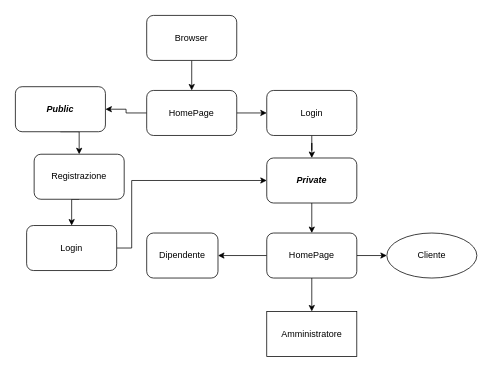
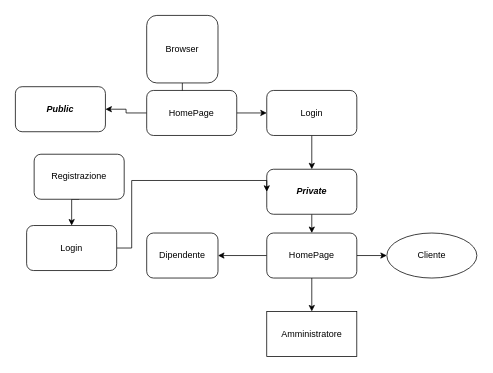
- <mxCell id="3" value="Browser" style="rounded=1;whiteSpace=wrap;html=1;" parent="1" vertex="1"><mxGeometry x="195" y="20" width="120" height="60" as="geometry" /></mxCell>
+ <mxCell id="3" value="Browser" style="rounded=1;whiteSpace=wrap;html=1;" parent="1" vertex="1"><mxGeometry x="195" y="20" width="95" height="90" as="geometry" /></mxCell>
- <mxCell id="7" style="edgeStyle=orthogonalEdgeStyle;rounded=0;orthogonalLoop=1;jettySize=auto;html=1;exitX=0.5;exitY=1;exitDx=0;exitDy=0;entryX=0.5;entryY=0;entryDx=0;entryDy=0;" parent="1" source="8" target="17" edge="1"><mxGeometry relative="1" as="geometry" /></mxCell>
- <mxCell id="10" value="&lt;b&gt;&lt;i&gt;Private&lt;/i&gt;&lt;/b&gt;" style="rounded=1;whiteSpace=wrap;html=1;" parent="1" vertex="1"><mxGeometry x="355" y="210" width="120" height="60" as="geometry" /></mxCell>
+ <mxCell id="10" value="&lt;b&gt;&lt;i&gt;Private&lt;/i&gt;&lt;/b&gt;" style="rounded=1;whiteSpace=wrap;html=1;" parent="1" vertex="1"><mxGeometry x="355" y="225" width="120" height="60" as="geometry" /></mxCell>
